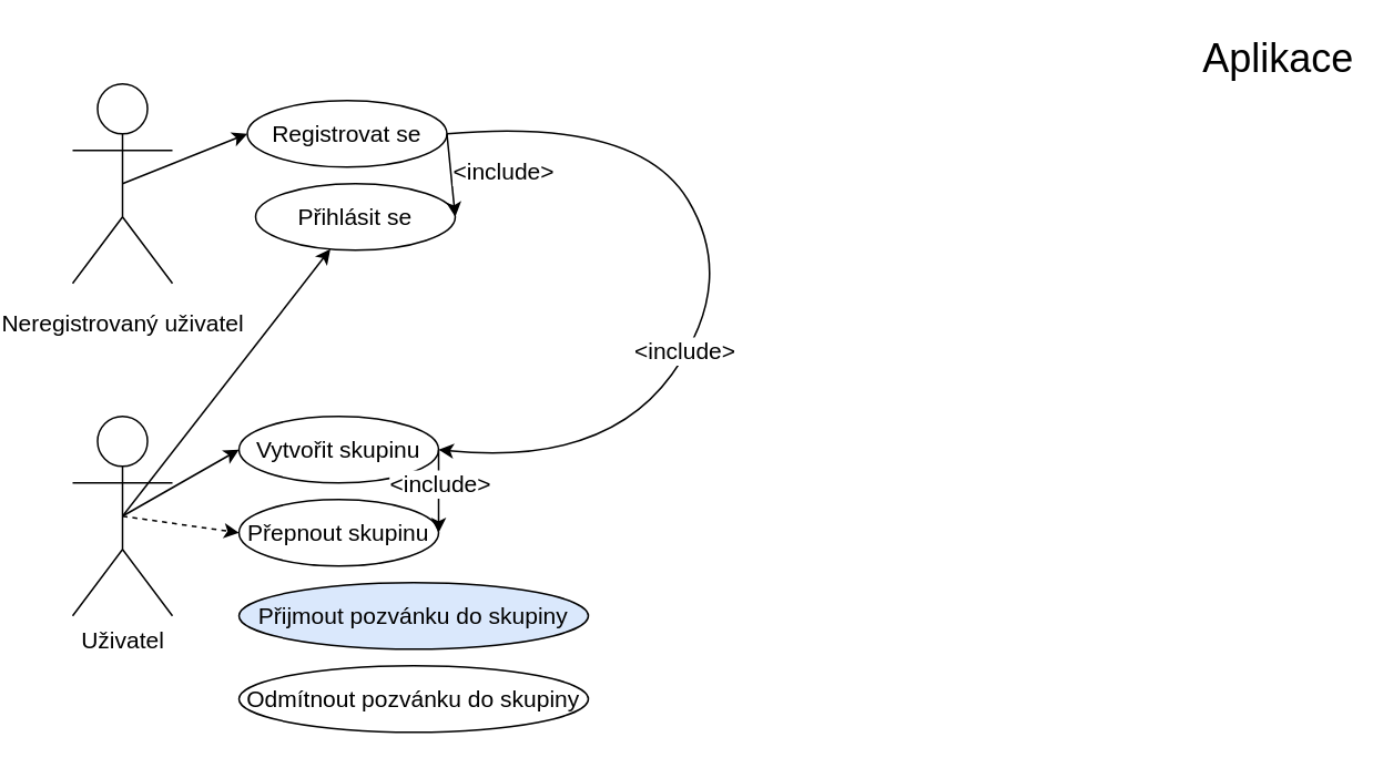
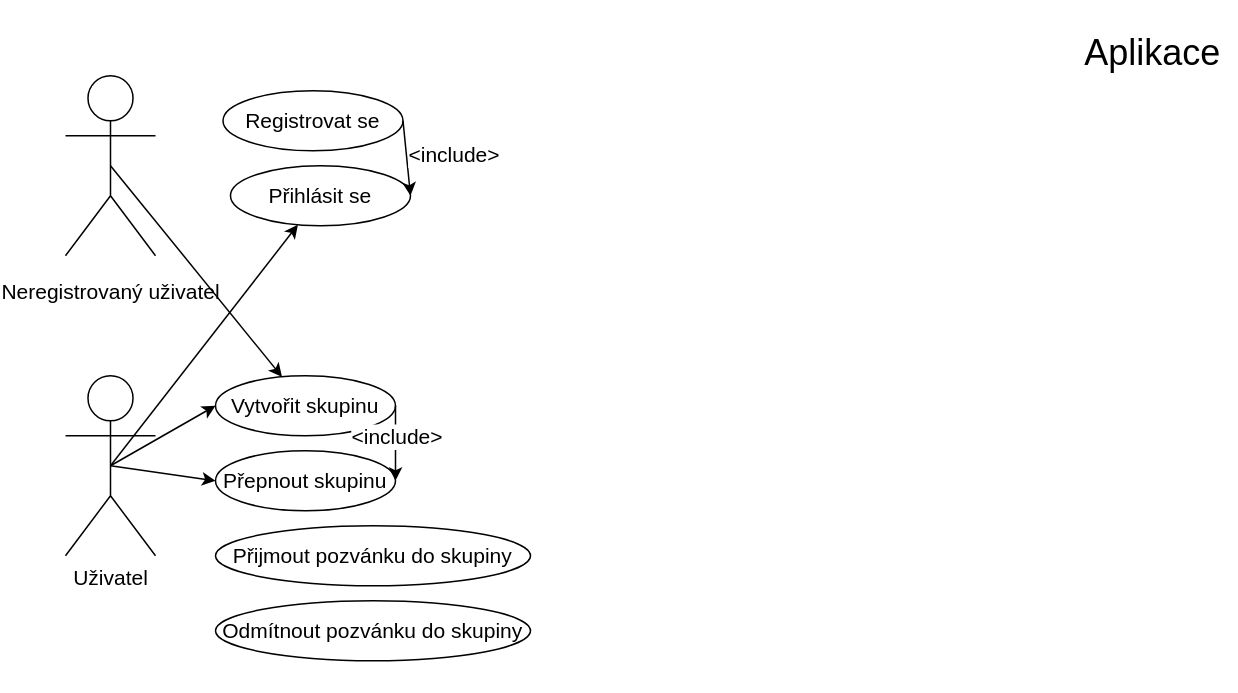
- <mxCell id="6" value="" style="endArrow=classic;html=1;rounded=0;fontSize=14;exitX=0.5;exitY=0.5;exitDx=0;exitDy=0;exitPerimeter=0;entryX=0;entryY=0.5;entryDx=0;entryDy=0;" parent="1" source="3" target="4" edge="1"><mxGeometry width="50" height="50" relative="1" as="geometry"><mxPoint x="360" y="350" as="sourcePoint" /><mxPoint x="410" y="300" as="targetPoint" /></mxGeometry></mxCell>
+ <mxCell id="6" value="" style="endArrow=classic;html=1;rounded=0;fontSize=14;exitX=0.5;exitY=0.5;exitDx=0;exitDy=0;exitPerimeter=0;" parent="1" source="3" target="10" edge="1"><mxGeometry width="50" height="50" relative="1" as="geometry"><mxPoint x="360" y="350" as="sourcePoint" /><mxPoint x="410" y="300" as="targetPoint" /></mxGeometry></mxCell>
- <mxCell id="12" value="" style="curved=1;endArrow=classic;html=1;rounded=0;fontSize=14;exitX=1;exitY=0.5;exitDx=0;exitDy=0;entryX=1;entryY=0.5;entryDx=0;entryDy=0;" parent="1" source="4" target="10" edge="1"><mxGeometry width="50" height="50" relative="1" as="geometry"><mxPoint x="360" y="350" as="sourcePoint" /><mxPoint x="410" y="300" as="targetPoint" /><Array as="points"><mxPoint x="360" y="70" /><mxPoint x="420" y="170" /><mxPoint x="340" y="280" /></Array></mxGeometry></mxCell>
- <mxCell id="13" value="&amp;lt;include&amp;gt;" style="edgeLabel;html=1;align=center;verticalAlign=middle;resizable=0;points=[];fontSize=14;" parent="12" vertex="1" connectable="0"><mxGeometry x="0.212" y="-3" relative="1" as="geometry"><mxPoint as="offset" /></mxGeometry></mxCell>
- <mxCell id="18" value="" style="endArrow=classic;html=1;rounded=0;fontSize=14;exitX=0.5;exitY=0.5;exitDx=0;exitDy=0;exitPerimeter=0;entryX=0;entryY=0.5;entryDx=0;entryDy=0;dashed=1;" parent="1" source="9" target="11" edge="1"><mxGeometry width="50" height="50" relative="1" as="geometry"><mxPoint x="60" y="320" as="sourcePoint" /><mxPoint x="130" y="280" as="targetPoint" /></mxGeometry></mxCell>
+ <mxCell id="18" value="" style="endArrow=classic;html=1;rounded=0;fontSize=14;exitX=0.5;exitY=0.5;exitDx=0;exitDy=0;exitPerimeter=0;entryX=0;entryY=0.5;entryDx=0;entryDy=0;" parent="1" source="9" target="11" edge="1"><mxGeometry width="50" height="50" relative="1" as="geometry"><mxPoint x="60" y="320" as="sourcePoint" /><mxPoint x="130" y="280" as="targetPoint" /></mxGeometry></mxCell>
- <mxCell id="16" value="Přijmout pozvánku do skupiny" style="ellipse;whiteSpace=wrap;html=1;fontSize=14;fillColor=#dae8fc;" parent="1" vertex="1"><mxGeometry x="120" y="350" width="210" height="40" as="geometry" /></mxCell>
+ <mxCell id="16" value="Přijmout pozvánku do skupiny" style="ellipse;whiteSpace=wrap;html=1;fontSize=14;" parent="1" vertex="1"><mxGeometry x="120" y="350" width="210" height="40" as="geometry" /></mxCell>
